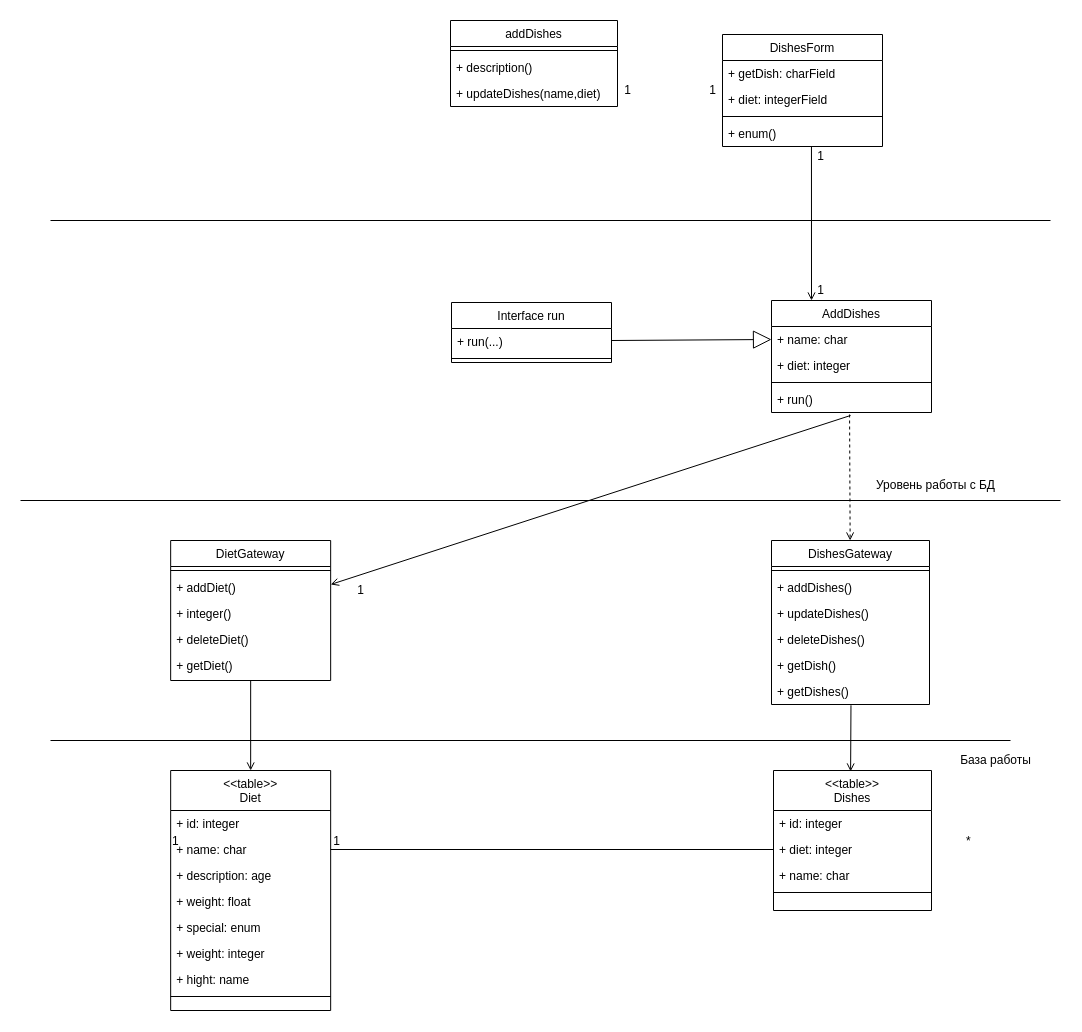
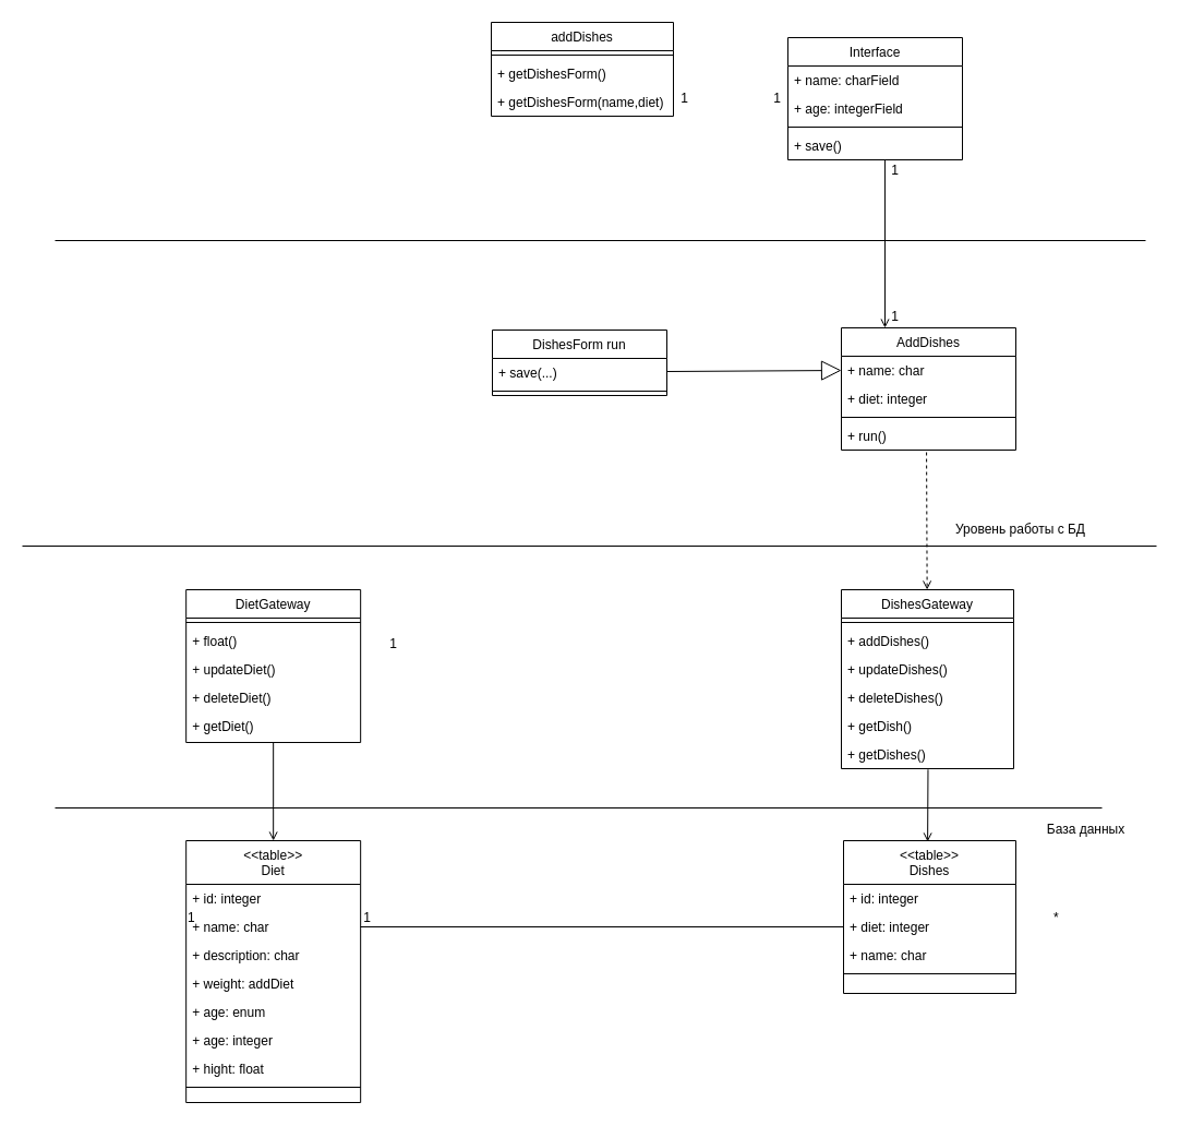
- <mxCell id="4" value="DishesForm" style="swimlane;fontStyle=0;align=center;verticalAlign=top;childLayout=stackLayout;horizontal=1;startSize=26;horizontalStack=0;resizeParent=1;resizeLast=0;collapsible=1;marginBottom=0;rounded=0;shadow=0;strokeWidth=1;" parent="1" vertex="1"><mxGeometry x="722" y="34" width="160" height="112" as="geometry"><mxRectangle x="130" y="380" width="160" height="26" as="alternateBounds" /></mxGeometry></mxCell>
+ <mxCell id="4" value="Interface" style="swimlane;fontStyle=0;align=center;verticalAlign=top;childLayout=stackLayout;horizontal=1;startSize=26;horizontalStack=0;resizeParent=1;resizeLast=0;collapsible=1;marginBottom=0;rounded=0;shadow=0;strokeWidth=1;" parent="1" vertex="1"><mxGeometry x="722" y="34" width="160" height="112" as="geometry"><mxRectangle x="130" y="380" width="160" height="26" as="alternateBounds" /></mxGeometry></mxCell>
- <mxCell id="11" value="+ description()" style="text;align=left;verticalAlign=top;spacingLeft=4;spacingRight=4;overflow=hidden;rotatable=0;points=[[0,0.5],[1,0.5]];portConstraint=eastwest;fontStyle=0" parent="9" vertex="1"><mxGeometry y="34" width="167" height="26" as="geometry" /></mxCell>
+ <mxCell id="11" value="+ getDishesForm()" style="text;align=left;verticalAlign=top;spacingLeft=4;spacingRight=4;overflow=hidden;rotatable=0;points=[[0,0.5],[1,0.5]];portConstraint=eastwest;fontStyle=0" parent="9" vertex="1"><mxGeometry y="34" width="167" height="26" as="geometry" /></mxCell>
- <mxCell id="5" value="+ getDish: charField" style="text;align=left;verticalAlign=top;spacingLeft=4;spacingRight=4;overflow=hidden;rotatable=0;points=[[0,0.5],[1,0.5]];portConstraint=eastwest;" parent="4" vertex="1"><mxGeometry y="26" width="160" height="26" as="geometry" /></mxCell>
+ <mxCell id="5" value="+ name: charField" style="text;align=left;verticalAlign=top;spacingLeft=4;spacingRight=4;overflow=hidden;rotatable=0;points=[[0,0.5],[1,0.5]];portConstraint=eastwest;" parent="4" vertex="1"><mxGeometry y="26" width="160" height="26" as="geometry" /></mxCell>
- <mxCell id="12" value="+ updateDishes(name,diet)" style="text;align=left;verticalAlign=top;spacingLeft=4;spacingRight=4;overflow=hidden;rotatable=0;points=[[0,0.5],[1,0.5]];portConstraint=eastwest;fontStyle=0" parent="9" vertex="1"><mxGeometry y="60" width="167" height="26" as="geometry" /></mxCell>
+ <mxCell id="12" value="+ getDishesForm(name,diet)" style="text;align=left;verticalAlign=top;spacingLeft=4;spacingRight=4;overflow=hidden;rotatable=0;points=[[0,0.5],[1,0.5]];portConstraint=eastwest;fontStyle=0" parent="9" vertex="1"><mxGeometry y="60" width="167" height="26" as="geometry" /></mxCell>
- <mxCell id="6" value="+ diet: integerField" style="text;align=left;verticalAlign=top;spacingLeft=4;spacingRight=4;overflow=hidden;rotatable=0;points=[[0,0.5],[1,0.5]];portConstraint=eastwest;" parent="4" vertex="1"><mxGeometry y="52" width="160" height="26" as="geometry" /></mxCell>
+ <mxCell id="6" value="+ age: integerField" style="text;align=left;verticalAlign=top;spacingLeft=4;spacingRight=4;overflow=hidden;rotatable=0;points=[[0,0.5],[1,0.5]];portConstraint=eastwest;" parent="4" vertex="1"><mxGeometry y="52" width="160" height="26" as="geometry" /></mxCell>
- <mxCell id="8" value="+ enum()" style="text;align=left;verticalAlign=top;spacingLeft=4;spacingRight=4;overflow=hidden;rotatable=0;points=[[0,0.5],[1,0.5]];portConstraint=eastwest;fontStyle=0" parent="4" vertex="1"><mxGeometry y="86" width="160" height="26" as="geometry" /></mxCell>
+ <mxCell id="8" value="+ save()" style="text;align=left;verticalAlign=top;spacingLeft=4;spacingRight=4;overflow=hidden;rotatable=0;points=[[0,0.5],[1,0.5]];portConstraint=eastwest;fontStyle=0" parent="4" vertex="1"><mxGeometry y="86" width="160" height="26" as="geometry" /></mxCell>
- <mxCell id="14" value="Interface run" style="swimlane;fontStyle=0;align=center;verticalAlign=top;childLayout=stackLayout;horizontal=1;startSize=26;horizontalStack=0;resizeParent=1;resizeLast=0;collapsible=1;marginBottom=0;rounded=0;shadow=0;strokeWidth=1;" parent="1" vertex="1"><mxGeometry x="451" y="302" width="160" height="60" as="geometry"><mxRectangle x="130" y="380" width="160" height="26" as="alternateBounds" /></mxGeometry></mxCell>
+ <mxCell id="14" value="DishesForm run" style="swimlane;fontStyle=0;align=center;verticalAlign=top;childLayout=stackLayout;horizontal=1;startSize=26;horizontalStack=0;resizeParent=1;resizeLast=0;collapsible=1;marginBottom=0;rounded=0;shadow=0;strokeWidth=1;" parent="1" vertex="1"><mxGeometry x="451" y="302" width="160" height="60" as="geometry"><mxRectangle x="130" y="380" width="160" height="26" as="alternateBounds" /></mxGeometry></mxCell>
- <mxCell id="15" value="+ run(...)" style="text;align=left;verticalAlign=top;spacingLeft=4;spacingRight=4;overflow=hidden;rotatable=0;points=[[0,0.5],[1,0.5]];portConstraint=eastwest;fontStyle=0" parent="14" vertex="1"><mxGeometry y="26" width="160" height="26" as="geometry" /></mxCell>
+ <mxCell id="15" value="+ save(...)" style="text;align=left;verticalAlign=top;spacingLeft=4;spacingRight=4;overflow=hidden;rotatable=0;points=[[0,0.5],[1,0.5]];portConstraint=eastwest;fontStyle=0" parent="14" vertex="1"><mxGeometry y="26" width="160" height="26" as="geometry" /></mxCell>
- <mxCell id="61" value="" style="endArrow=open;html=1;rounded=0;align=center;verticalAlign=top;endFill=0;labelBackgroundColor=none;endSize=6;exitX=0.494;exitY=1.115;exitDx=0;exitDy=0;exitPerimeter=0;" parent="1" source="21" target="48" edge="1"><mxGeometry relative="1" as="geometry"><mxPoint x="460" y="111.008" as="targetPoint" /><mxPoint x="250.08" y="474.48" as="sourcePoint" /></mxGeometry></mxCell>
- <mxCell id="50" value="+ addDiet()" style="text;align=left;verticalAlign=top;spacingLeft=4;spacingRight=4;overflow=hidden;rotatable=0;points=[[0,0.5],[1,0.5]];portConstraint=eastwest;fontStyle=0" parent="48" vertex="1"><mxGeometry y="34" width="160" height="26" as="geometry" /></mxCell>
+ <mxCell id="50" value="+ float()" style="text;align=left;verticalAlign=top;spacingLeft=4;spacingRight=4;overflow=hidden;rotatable=0;points=[[0,0.5],[1,0.5]];portConstraint=eastwest;fontStyle=0" parent="48" vertex="1"><mxGeometry y="34" width="160" height="26" as="geometry" /></mxCell>
- <mxCell id="51" value="+ integer()" style="text;align=left;verticalAlign=top;spacingLeft=4;spacingRight=4;overflow=hidden;rotatable=0;points=[[0,0.5],[1,0.5]];portConstraint=eastwest;" parent="48" vertex="1"><mxGeometry y="60" width="160" height="26" as="geometry" /></mxCell>
+ <mxCell id="51" value="+ updateDiet()" style="text;align=left;verticalAlign=top;spacingLeft=4;spacingRight=4;overflow=hidden;rotatable=0;points=[[0,0.5],[1,0.5]];portConstraint=eastwest;" parent="48" vertex="1"><mxGeometry y="60" width="160" height="26" as="geometry" /></mxCell>
- <mxCell id="2" value="База работы" style="text;html=1;align=center;verticalAlign=middle;resizable=0;points=[];autosize=1;strokeColor=none;fillColor=none;" parent="1" vertex="1"><mxGeometry x="950" y="750" width="90" height="20" as="geometry" /></mxCell>
+ <mxCell id="2" value="База данных" style="text;html=1;align=center;verticalAlign=middle;resizable=0;points=[];autosize=1;strokeColor=none;fillColor=none;" parent="1" vertex="1"><mxGeometry x="950" y="750" width="90" height="20" as="geometry" /></mxCell>
- <mxCell id="30" value="+ description: age" style="text;align=left;verticalAlign=top;spacingLeft=4;spacingRight=4;overflow=hidden;rotatable=0;points=[[0,0.5],[1,0.5]];portConstraint=eastwest;" parent="27" vertex="1"><mxGeometry y="92" width="160" height="26" as="geometry" /></mxCell>
+ <mxCell id="30" value="+ description: char" style="text;align=left;verticalAlign=top;spacingLeft=4;spacingRight=4;overflow=hidden;rotatable=0;points=[[0,0.5],[1,0.5]];portConstraint=eastwest;" parent="27" vertex="1"><mxGeometry y="92" width="160" height="26" as="geometry" /></mxCell>
- <mxCell id="31" value="+ weight: float" style="text;align=left;verticalAlign=top;spacingLeft=4;spacingRight=4;overflow=hidden;rotatable=0;points=[[0,0.5],[1,0.5]];portConstraint=eastwest;" parent="27" vertex="1"><mxGeometry y="118" width="160" height="26" as="geometry" /></mxCell>
+ <mxCell id="31" value="+ weight: addDiet" style="text;align=left;verticalAlign=top;spacingLeft=4;spacingRight=4;overflow=hidden;rotatable=0;points=[[0,0.5],[1,0.5]];portConstraint=eastwest;" parent="27" vertex="1"><mxGeometry y="118" width="160" height="26" as="geometry" /></mxCell>
- <mxCell id="32" value="+ special: enum" style="text;align=left;verticalAlign=top;spacingLeft=4;spacingRight=4;overflow=hidden;rotatable=0;points=[[0,0.5],[1,0.5]];portConstraint=eastwest;" parent="27" vertex="1"><mxGeometry y="144" width="160" height="26" as="geometry" /></mxCell>
+ <mxCell id="32" value="+ age: enum" style="text;align=left;verticalAlign=top;spacingLeft=4;spacingRight=4;overflow=hidden;rotatable=0;points=[[0,0.5],[1,0.5]];portConstraint=eastwest;" parent="27" vertex="1"><mxGeometry y="144" width="160" height="26" as="geometry" /></mxCell>
- <mxCell id="33" value="+ weight: integer" style="text;align=left;verticalAlign=top;spacingLeft=4;spacingRight=4;overflow=hidden;rotatable=0;points=[[0,0.5],[1,0.5]];portConstraint=eastwest;" parent="27" vertex="1"><mxGeometry y="170" width="160" height="26" as="geometry" /></mxCell>
+ <mxCell id="33" value="+ age: integer" style="text;align=left;verticalAlign=top;spacingLeft=4;spacingRight=4;overflow=hidden;rotatable=0;points=[[0,0.5],[1,0.5]];portConstraint=eastwest;" parent="27" vertex="1"><mxGeometry y="170" width="160" height="26" as="geometry" /></mxCell>
- <mxCell id="34" value="+ hight: name" style="text;align=left;verticalAlign=top;spacingLeft=4;spacingRight=4;overflow=hidden;rotatable=0;points=[[0,0.5],[1,0.5]];portConstraint=eastwest;" parent="27" vertex="1"><mxGeometry y="196" width="160" height="26" as="geometry" /></mxCell>
+ <mxCell id="34" value="+ hight: float" style="text;align=left;verticalAlign=top;spacingLeft=4;spacingRight=4;overflow=hidden;rotatable=0;points=[[0,0.5],[1,0.5]];portConstraint=eastwest;" parent="27" vertex="1"><mxGeometry y="196" width="160" height="26" as="geometry" /></mxCell>
